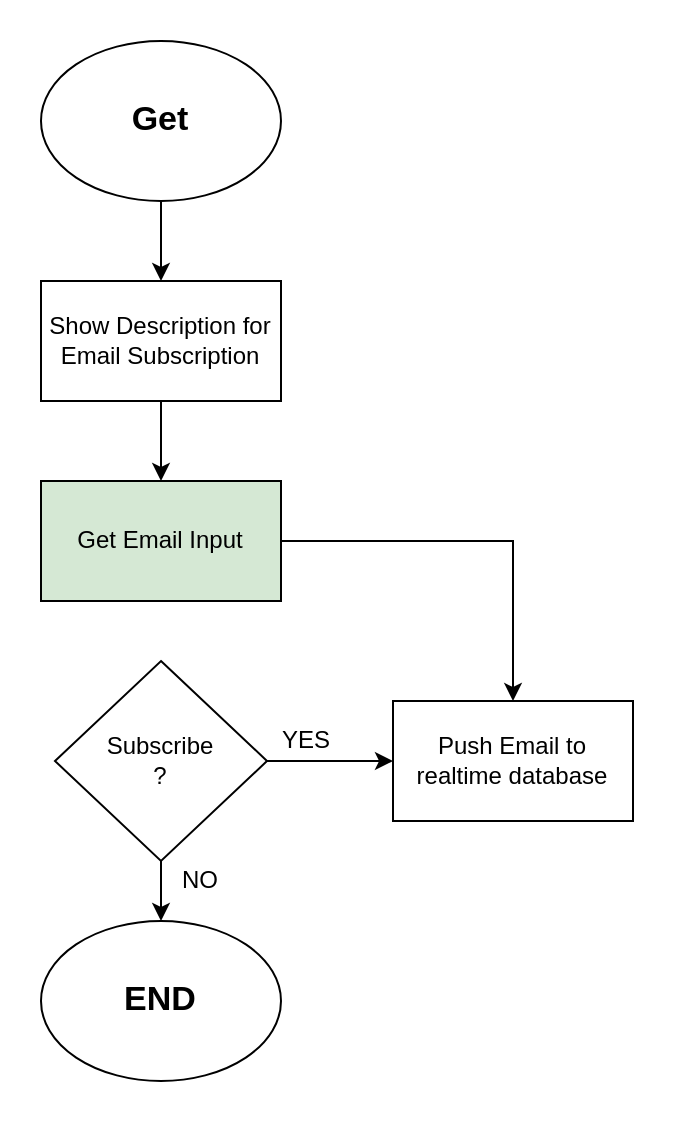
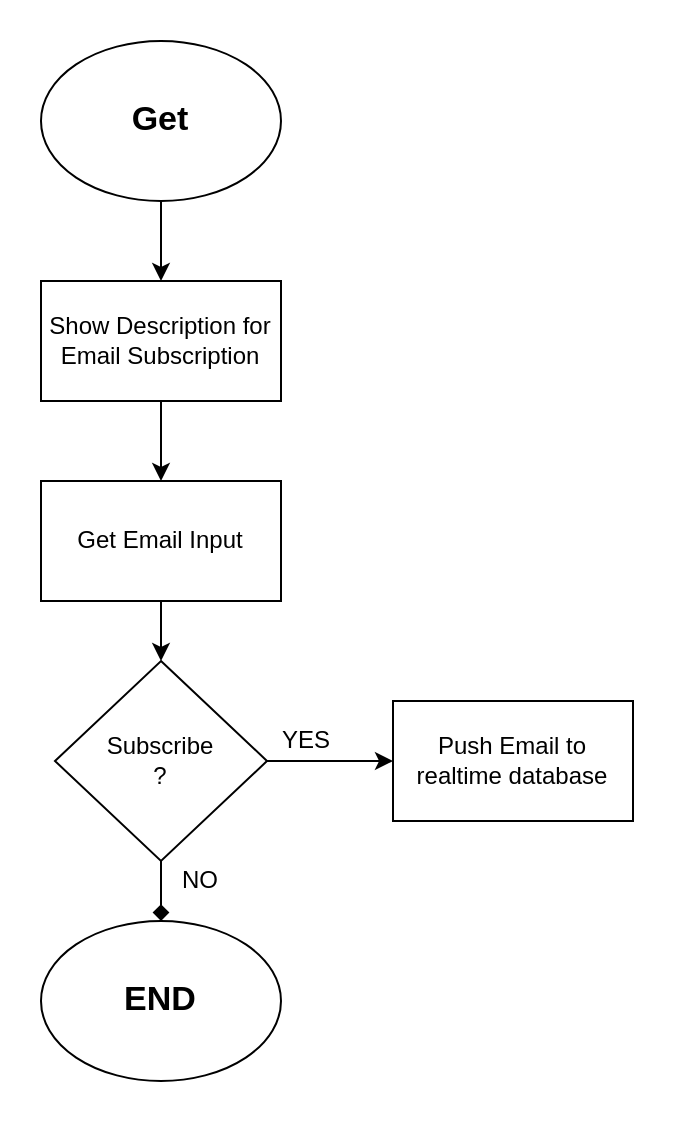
- <mxCell id="7" value="Get Email Input" style="rounded=0;whiteSpace=wrap;html=1;fillColor=#d5e8d4;" vertex="1" parent="1"><mxGeometry x="20" y="240" width="120" height="60" as="geometry" /></mxCell>
+ <mxCell id="7" value="Get Email Input" style="rounded=0;whiteSpace=wrap;html=1;" vertex="1" parent="1"><mxGeometry x="20" y="240" width="120" height="60" as="geometry" /></mxCell>
- <mxCell id="6" value="" style="edgeStyle=orthogonalEdgeStyle;rounded=0;orthogonalLoop=1;jettySize=auto;html=1;" edge="1" parent="1" source="7" target="11"><mxGeometry relative="1" as="geometry" /></mxCell>
+ <mxCell id="6" value="" style="edgeStyle=orthogonalEdgeStyle;rounded=0;orthogonalLoop=1;jettySize=auto;html=1;" edge="1" parent="1" source="7" target="10"><mxGeometry relative="1" as="geometry" /></mxCell>
- <mxCell id="9" value="" style="edgeStyle=orthogonalEdgeStyle;rounded=0;orthogonalLoop=1;jettySize=auto;html=1;" edge="1" parent="1" source="10" target="12"><mxGeometry relative="1" as="geometry" /></mxCell>
+ <mxCell id="9" value="" style="edgeStyle=orthogonalEdgeStyle;rounded=0;orthogonalLoop=1;jettySize=auto;html=1;endArrow=diamond;" edge="1" parent="1" source="10" target="12"><mxGeometry relative="1" as="geometry" /></mxCell>
